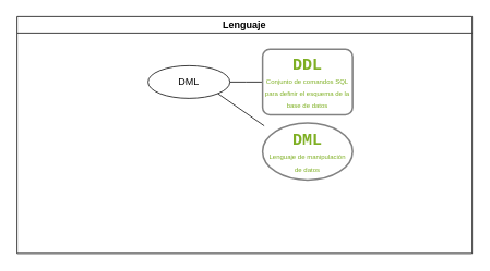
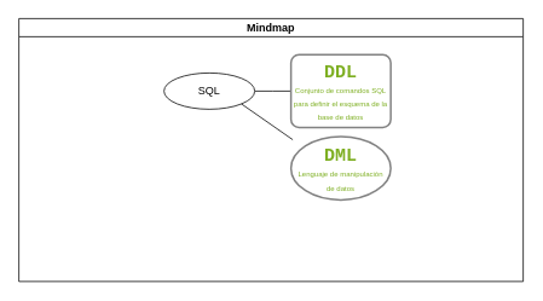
- <mxCell id="2" value="Lenguaje" style="swimlane;startSize=20;horizontal=1;containerType=tree;fillColor=none;" vertex="1" parent="1"><mxGeometry x="20" y="20" width="556" height="290" as="geometry" /></mxCell>
+ <mxCell id="2" value="Mindmap" style="swimlane;startSize=20;horizontal=1;containerType=tree;fillColor=none;" vertex="1" parent="1"><mxGeometry x="20" y="20" width="556" height="290" as="geometry" /></mxCell>
- <mxCell id="4" value="DML" style="ellipse;whiteSpace=wrap;html=1;align=center;treeFolding=1;treeMoving=1;newEdgeStyle={&quot;edgeStyle&quot;:&quot;entityRelationEdgeStyle&quot;,&quot;startArrow&quot;:&quot;none&quot;,&quot;endArrow&quot;:&quot;none&quot;,&quot;segment&quot;:10,&quot;curved&quot;:1,&quot;sourcePerimeterSpacing&quot;:0,&quot;targetPerimeterSpacing&quot;:0};" vertex="1" parent="2"><mxGeometry x="160" y="60" width="100" height="40" as="geometry" /></mxCell>
+ <mxCell id="4" value="SQL" style="ellipse;whiteSpace=wrap;html=1;align=center;treeFolding=1;treeMoving=1;newEdgeStyle={&quot;edgeStyle&quot;:&quot;entityRelationEdgeStyle&quot;,&quot;startArrow&quot;:&quot;none&quot;,&quot;endArrow&quot;:&quot;none&quot;,&quot;segment&quot;:10,&quot;curved&quot;:1,&quot;sourcePerimeterSpacing&quot;:0,&quot;targetPerimeterSpacing&quot;:0};" vertex="1" parent="2"><mxGeometry x="160" y="60" width="100" height="40" as="geometry" /></mxCell>
